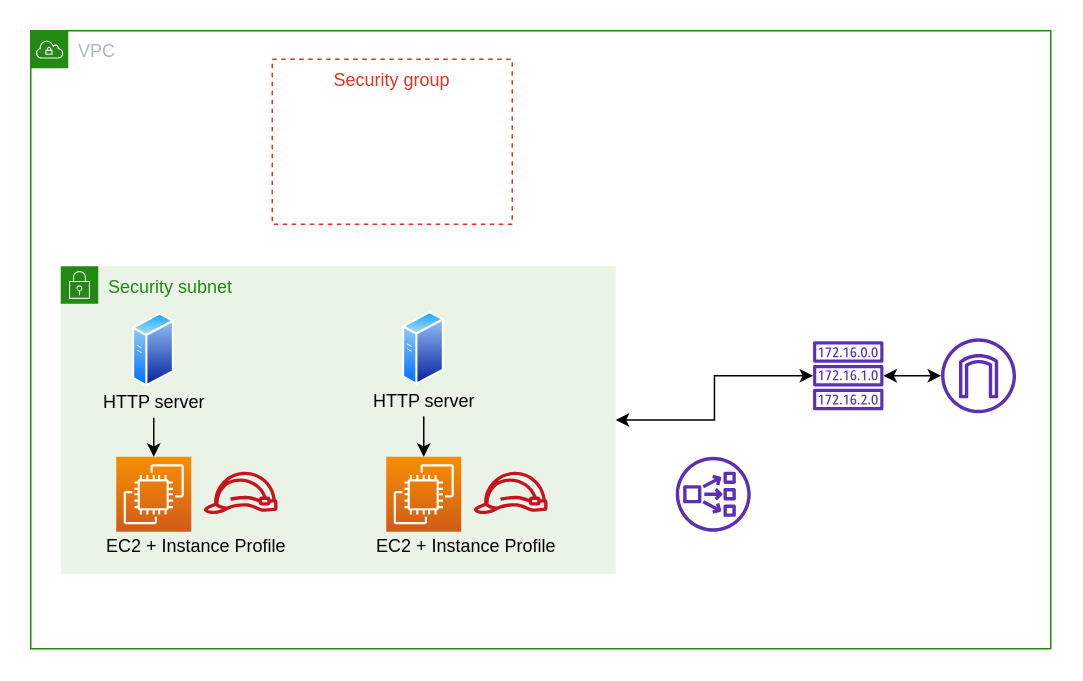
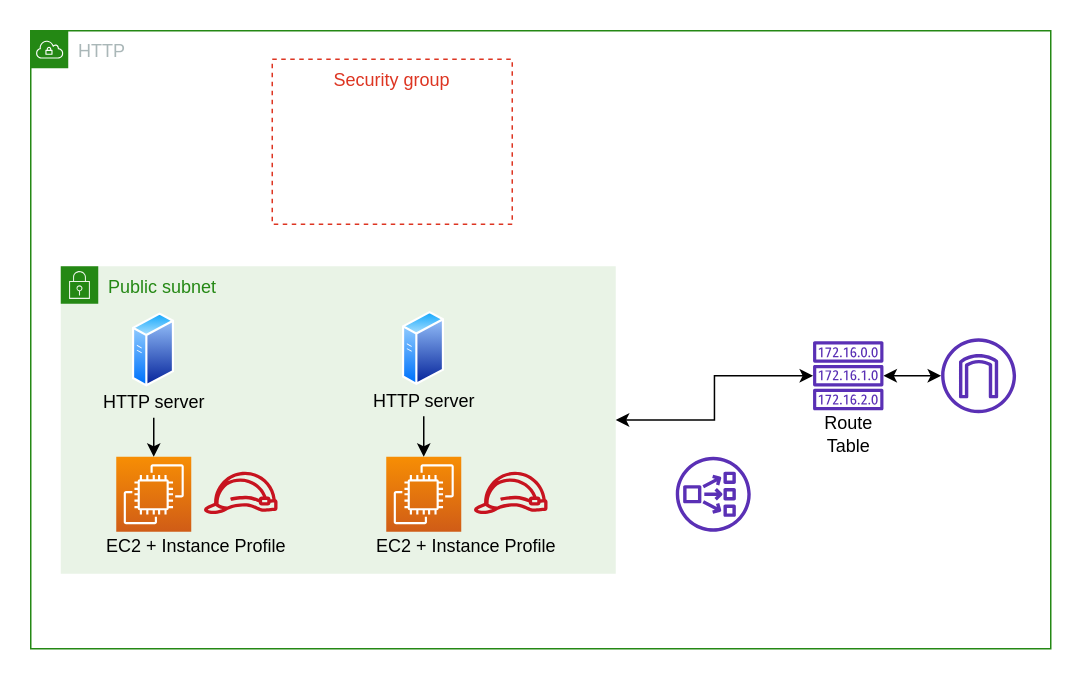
- <mxCell id="2" value="VPC" style="points=[[0,0],[0.25,0],[0.5,0],[0.75,0],[1,0],[1,0.25],[1,0.5],[1,0.75],[1,1],[0.75,1],[0.5,1],[0.25,1],[0,1],[0,0.75],[0,0.5],[0,0.25]];outlineConnect=0;gradientColor=none;html=1;whiteSpace=wrap;fontSize=12;fontStyle=0;shape=mxgraph.aws4.group;grIcon=mxgraph.aws4.group_vpc;strokeColor=#248814;fillColor=none;verticalAlign=top;align=left;spacingLeft=30;fontColor=#AAB7B8;dashed=0;" parent="1" vertex="1"><mxGeometry x="20" y="20" width="680" height="412" as="geometry" /></mxCell>
+ <mxCell id="2" value="HTTP" style="points=[[0,0],[0.25,0],[0.5,0],[0.75,0],[1,0],[1,0.25],[1,0.5],[1,0.75],[1,1],[0.75,1],[0.5,1],[0.25,1],[0,1],[0,0.75],[0,0.5],[0,0.25]];outlineConnect=0;gradientColor=none;html=1;whiteSpace=wrap;fontSize=12;fontStyle=0;shape=mxgraph.aws4.group;grIcon=mxgraph.aws4.group_vpc;strokeColor=#248814;fillColor=none;verticalAlign=top;align=left;spacingLeft=30;fontColor=#AAB7B8;dashed=0;" parent="1" vertex="1"><mxGeometry x="20" y="20" width="680" height="412" as="geometry" /></mxCell>
- <mxCell id="3" value="Security subnet" style="points=[[0,0],[0.25,0],[0.5,0],[0.75,0],[1,0],[1,0.25],[1,0.5],[1,0.75],[1,1],[0.75,1],[0.5,1],[0.25,1],[0,1],[0,0.75],[0,0.5],[0,0.25]];outlineConnect=0;gradientColor=none;html=1;whiteSpace=wrap;fontSize=12;fontStyle=0;shape=mxgraph.aws4.group;grIcon=mxgraph.aws4.group_security_group;grStroke=0;strokeColor=#248814;fillColor=#E9F3E6;verticalAlign=top;align=left;spacingLeft=30;fontColor=#248814;dashed=0;" parent="1" vertex="1"><mxGeometry x="40" y="177" width="370" height="205" as="geometry" /></mxCell>
+ <mxCell id="3" value="Public subnet" style="points=[[0,0],[0.25,0],[0.5,0],[0.75,0],[1,0],[1,0.25],[1,0.5],[1,0.75],[1,1],[0.75,1],[0.5,1],[0.25,1],[0,1],[0,0.75],[0,0.5],[0,0.25]];outlineConnect=0;gradientColor=none;html=1;whiteSpace=wrap;fontSize=12;fontStyle=0;shape=mxgraph.aws4.group;grIcon=mxgraph.aws4.group_security_group;grStroke=0;strokeColor=#248814;fillColor=#E9F3E6;verticalAlign=top;align=left;spacingLeft=30;fontColor=#248814;dashed=0;" parent="1" vertex="1"><mxGeometry x="40" y="177" width="370" height="205" as="geometry" /></mxCell>
+ <mxCell id="10" value="Route&lt;br&gt;Table" style="text;html=1;resizable=0;autosize=1;align=center;verticalAlign=middle;points=[];fillColor=none;strokeColor=none;rounded=0;" parent="8" vertex="1"><mxGeometry y="47" width="50" height="30" as="geometry" /></mxCell>
